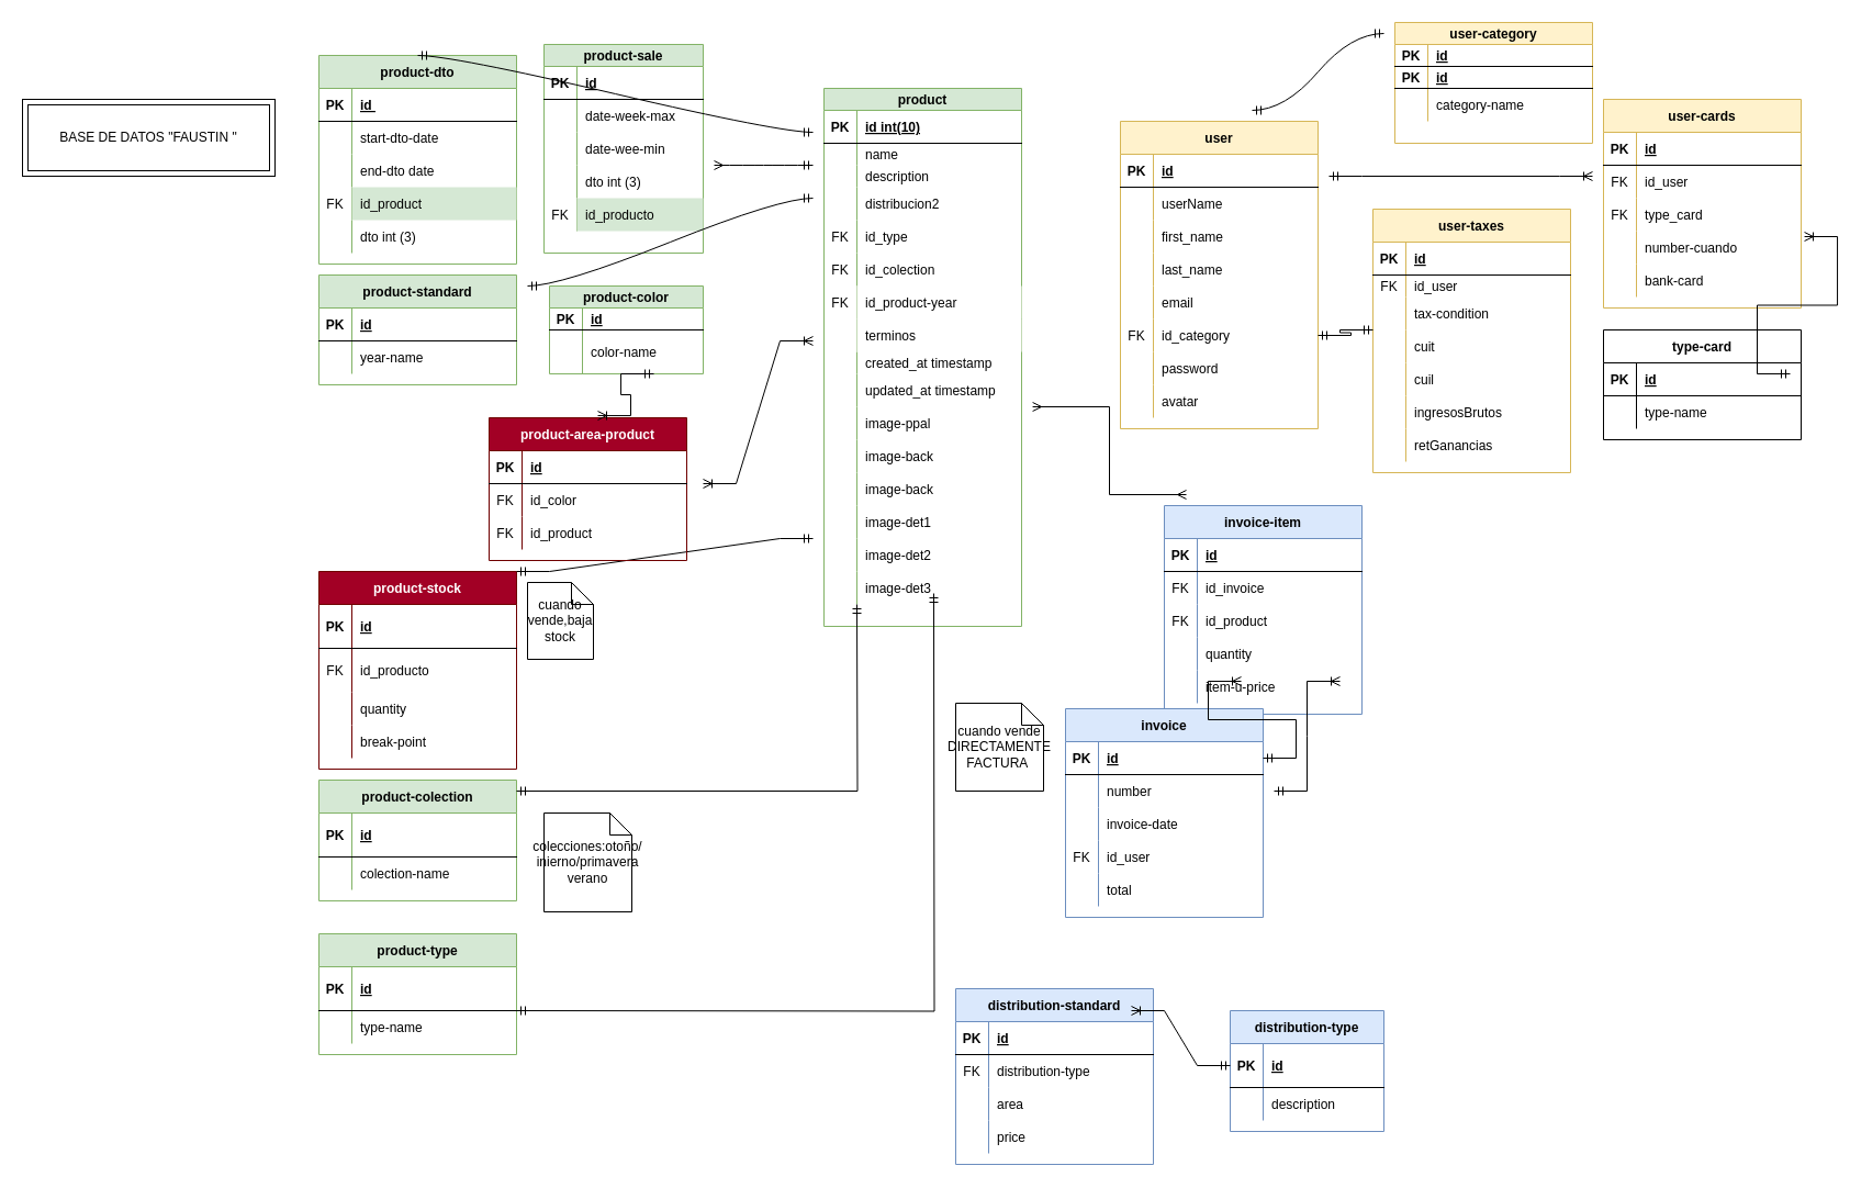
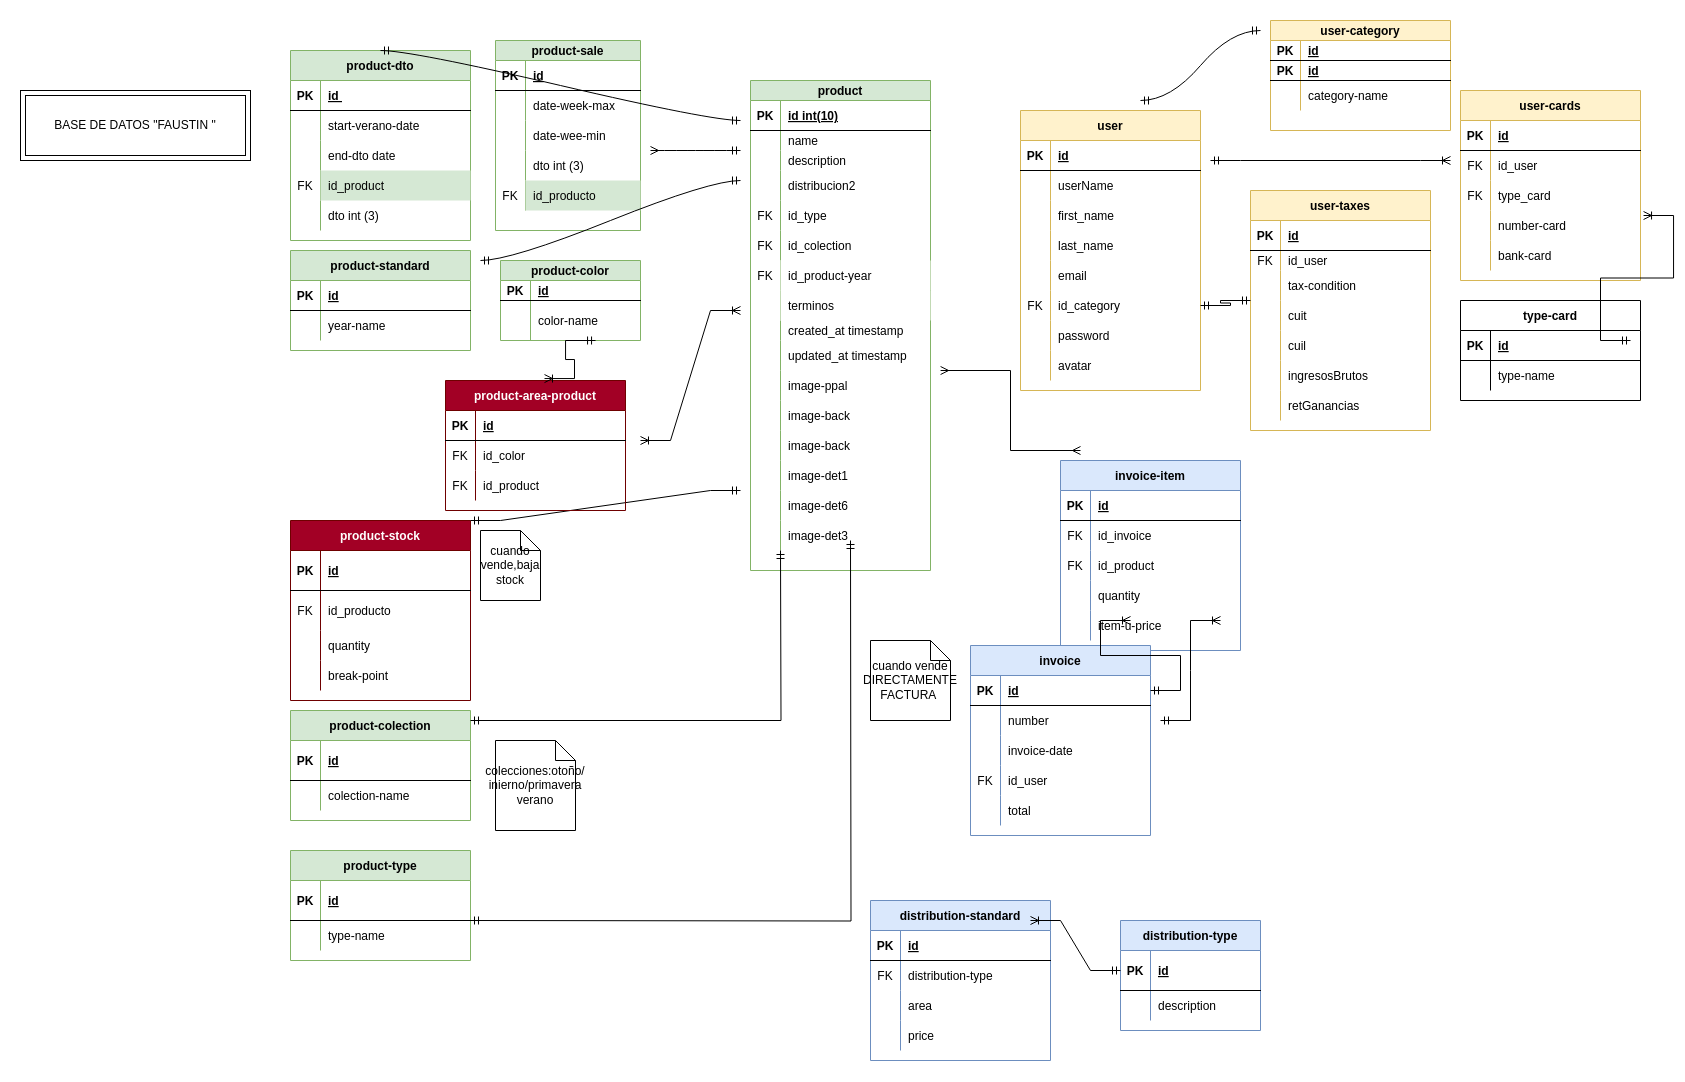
- <mxCell id="57" value="start-dto-date" style="shape=partialRectangle;connectable=0;fillColor=none;top=0;left=0;bottom=0;right=0;align=left;spacingLeft=6;overflow=hidden;" parent="55" vertex="1"><mxGeometry x="30" width="150" height="30" as="geometry"><mxRectangle width="150" height="30" as="alternateBounds" /></mxGeometry></mxCell>
+ <mxCell id="57" value="start-verano-date" style="shape=partialRectangle;connectable=0;fillColor=none;top=0;left=0;bottom=0;right=0;align=left;spacingLeft=6;overflow=hidden;" parent="55" vertex="1"><mxGeometry x="30" width="150" height="30" as="geometry"><mxRectangle width="150" height="30" as="alternateBounds" /></mxGeometry></mxCell>
- <mxCell id="199" value="number-cuando" style="shape=partialRectangle;connectable=0;fillColor=none;top=0;left=0;bottom=0;right=0;align=left;spacingLeft=6;overflow=hidden;" parent="197" vertex="1"><mxGeometry x="30" width="150" height="30" as="geometry"><mxRectangle width="150" height="30" as="alternateBounds" /></mxGeometry></mxCell>
+ <mxCell id="199" value="number-card" style="shape=partialRectangle;connectable=0;fillColor=none;top=0;left=0;bottom=0;right=0;align=left;spacingLeft=6;overflow=hidden;" parent="197" vertex="1"><mxGeometry x="30" width="150" height="30" as="geometry"><mxRectangle width="150" height="30" as="alternateBounds" /></mxGeometry></mxCell>
- <mxCell id="47" value="image-det2" style="shape=partialRectangle;connectable=0;fillColor=none;top=0;left=0;bottom=0;right=0;align=left;spacingLeft=6;overflow=hidden;" vertex="1" parent="45"><mxGeometry x="30" width="150" height="30" as="geometry"><mxRectangle width="150" height="30" as="alternateBounds" /></mxGeometry></mxCell>
+ <mxCell id="47" value="image-det6" style="shape=partialRectangle;connectable=0;fillColor=none;top=0;left=0;bottom=0;right=0;align=left;spacingLeft=6;overflow=hidden;" vertex="1" parent="45"><mxGeometry x="30" width="150" height="30" as="geometry"><mxRectangle width="150" height="30" as="alternateBounds" /></mxGeometry></mxCell>
